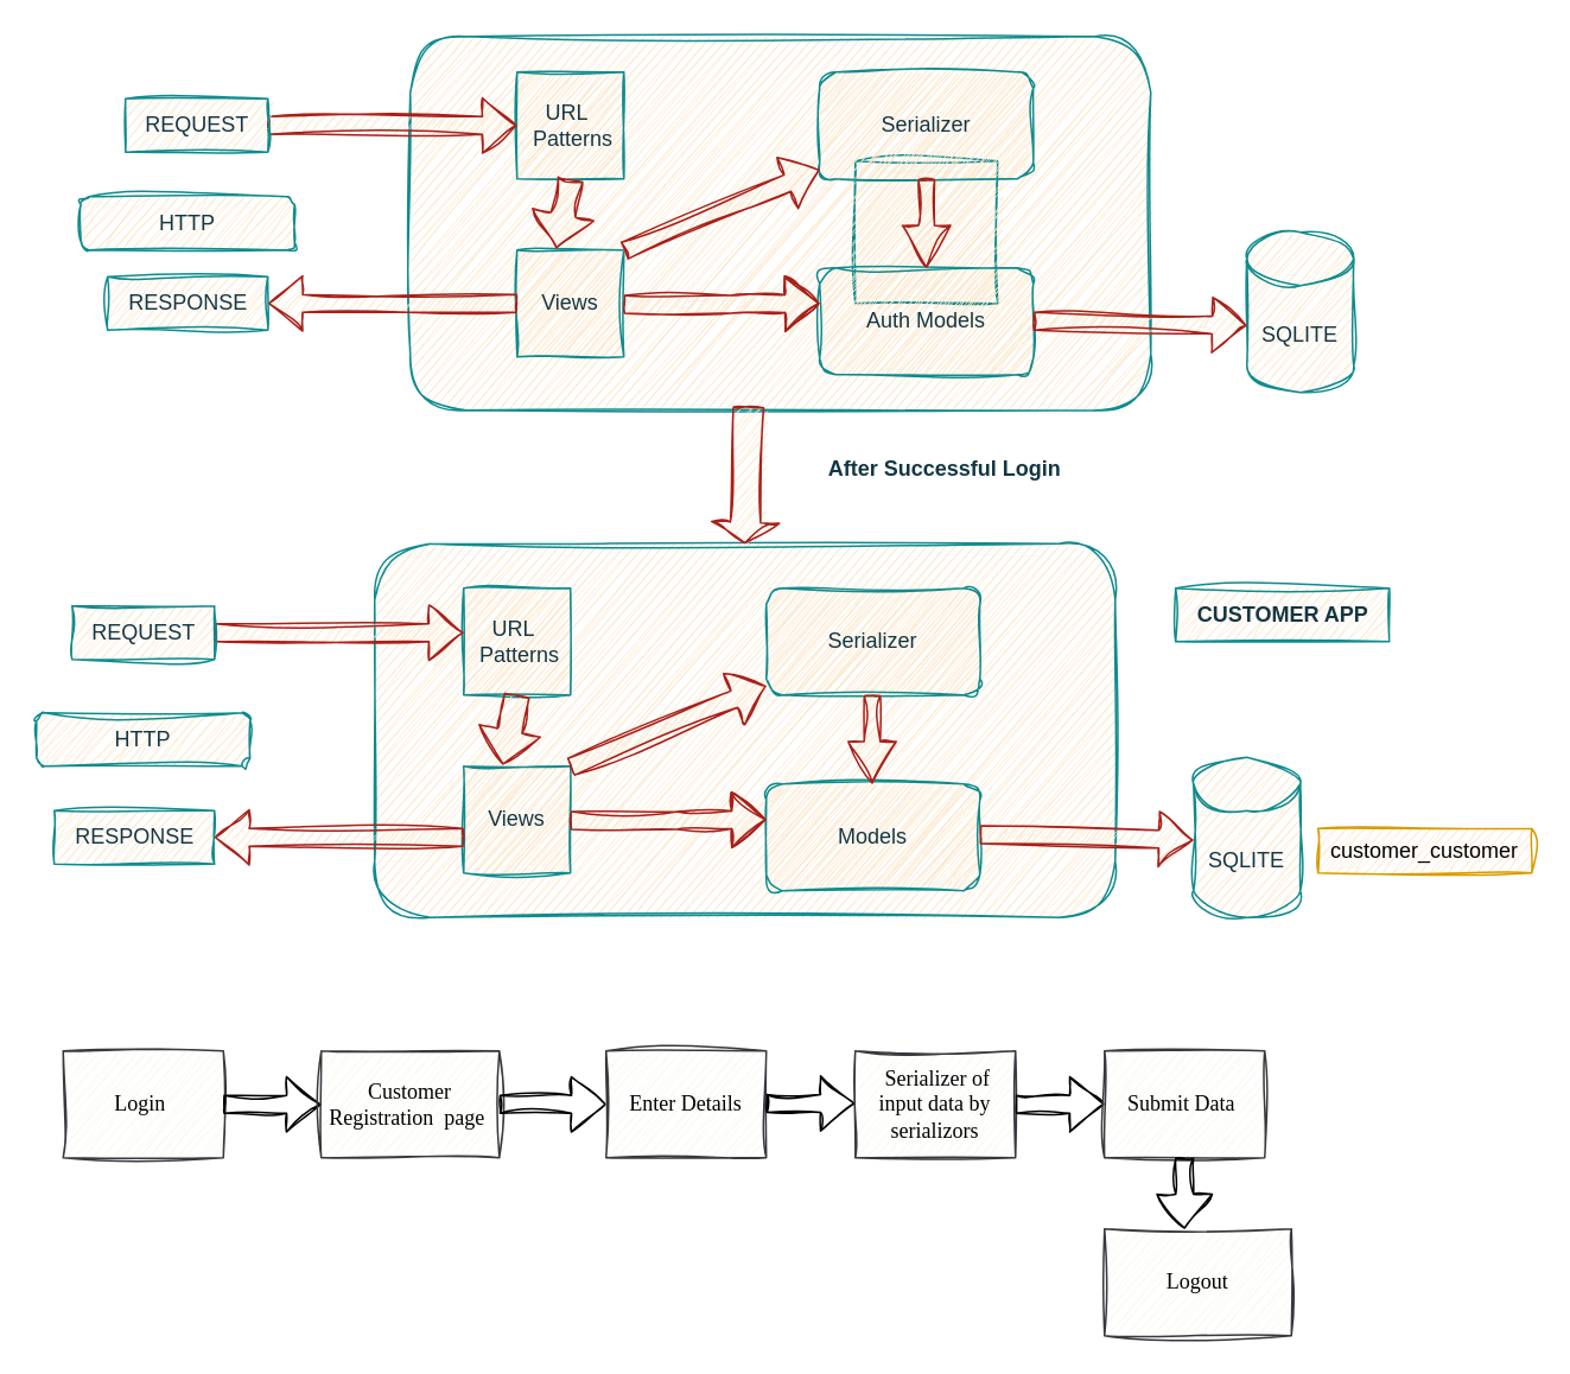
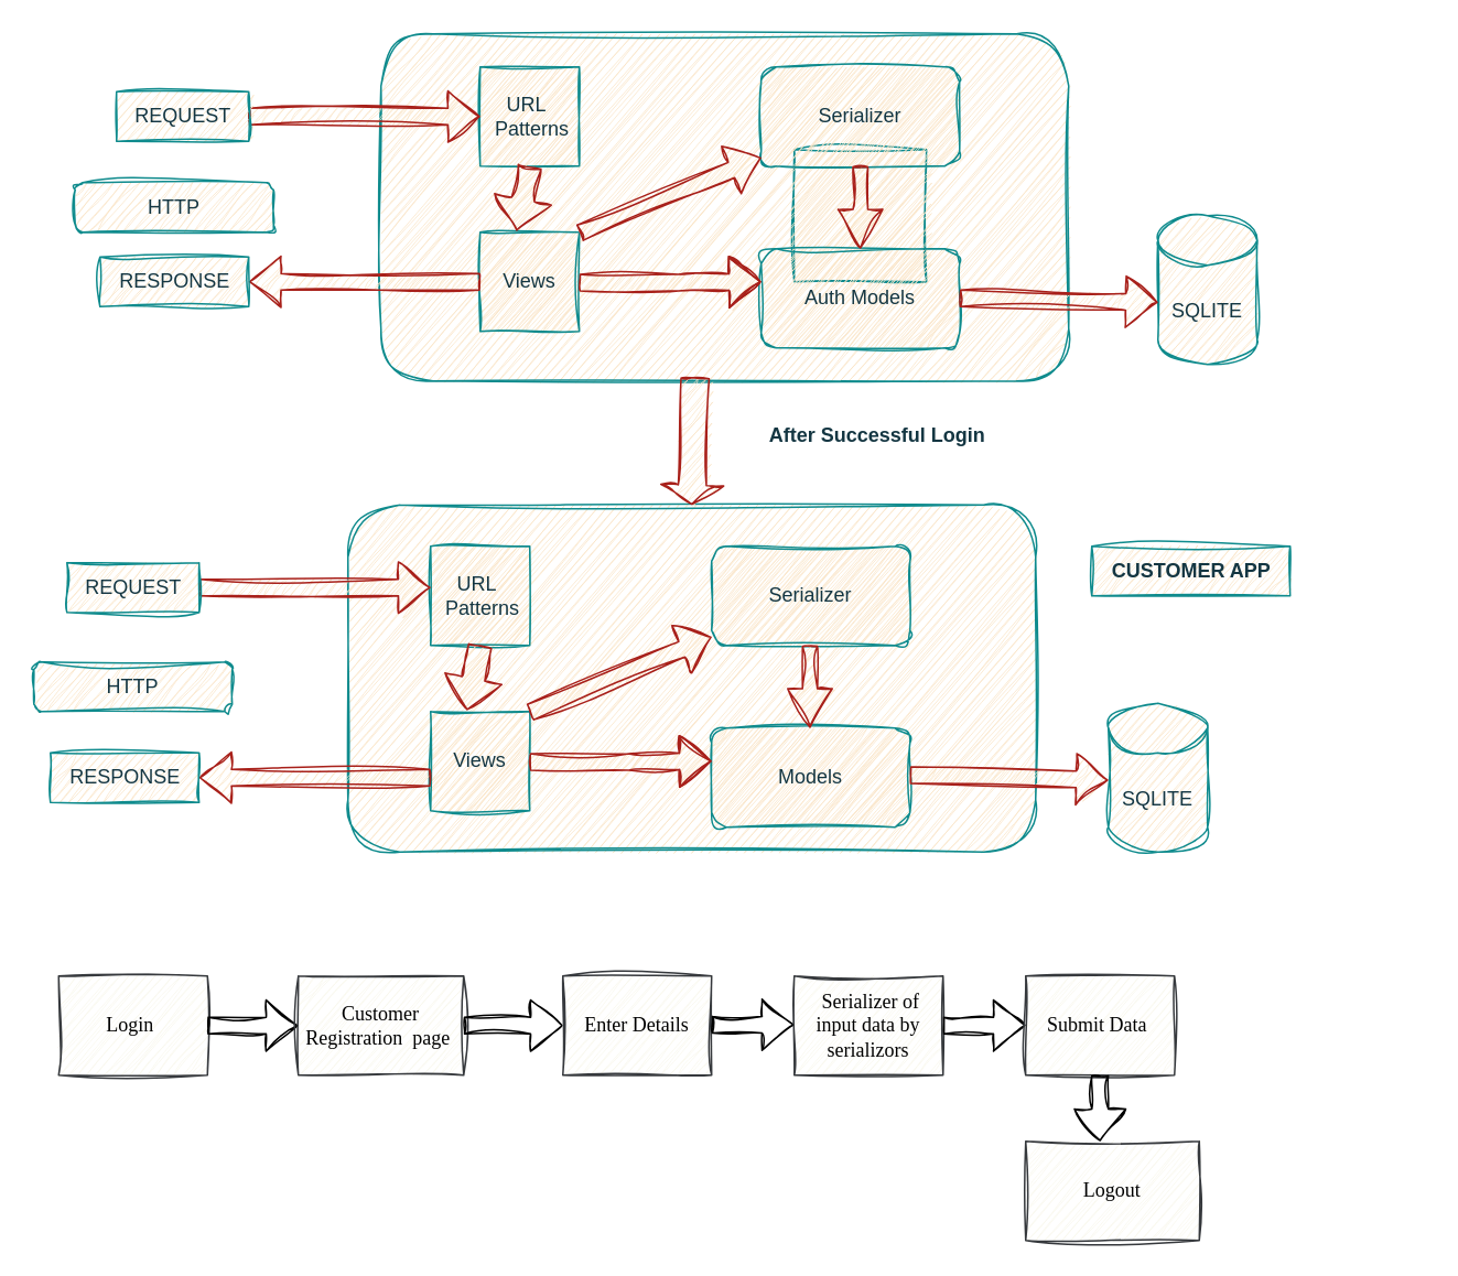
- <mxCell id="38" value="customer_customer" style="whiteSpace=wrap;html=1;fillColor=#ffe6cc;strokeColor=#d79b00;sketch=1;curveFitting=1;jiggle=2;" vertex="1" parent="1"><mxGeometry x="740" y="465" width="120" height="25" as="geometry" /></mxCell>
